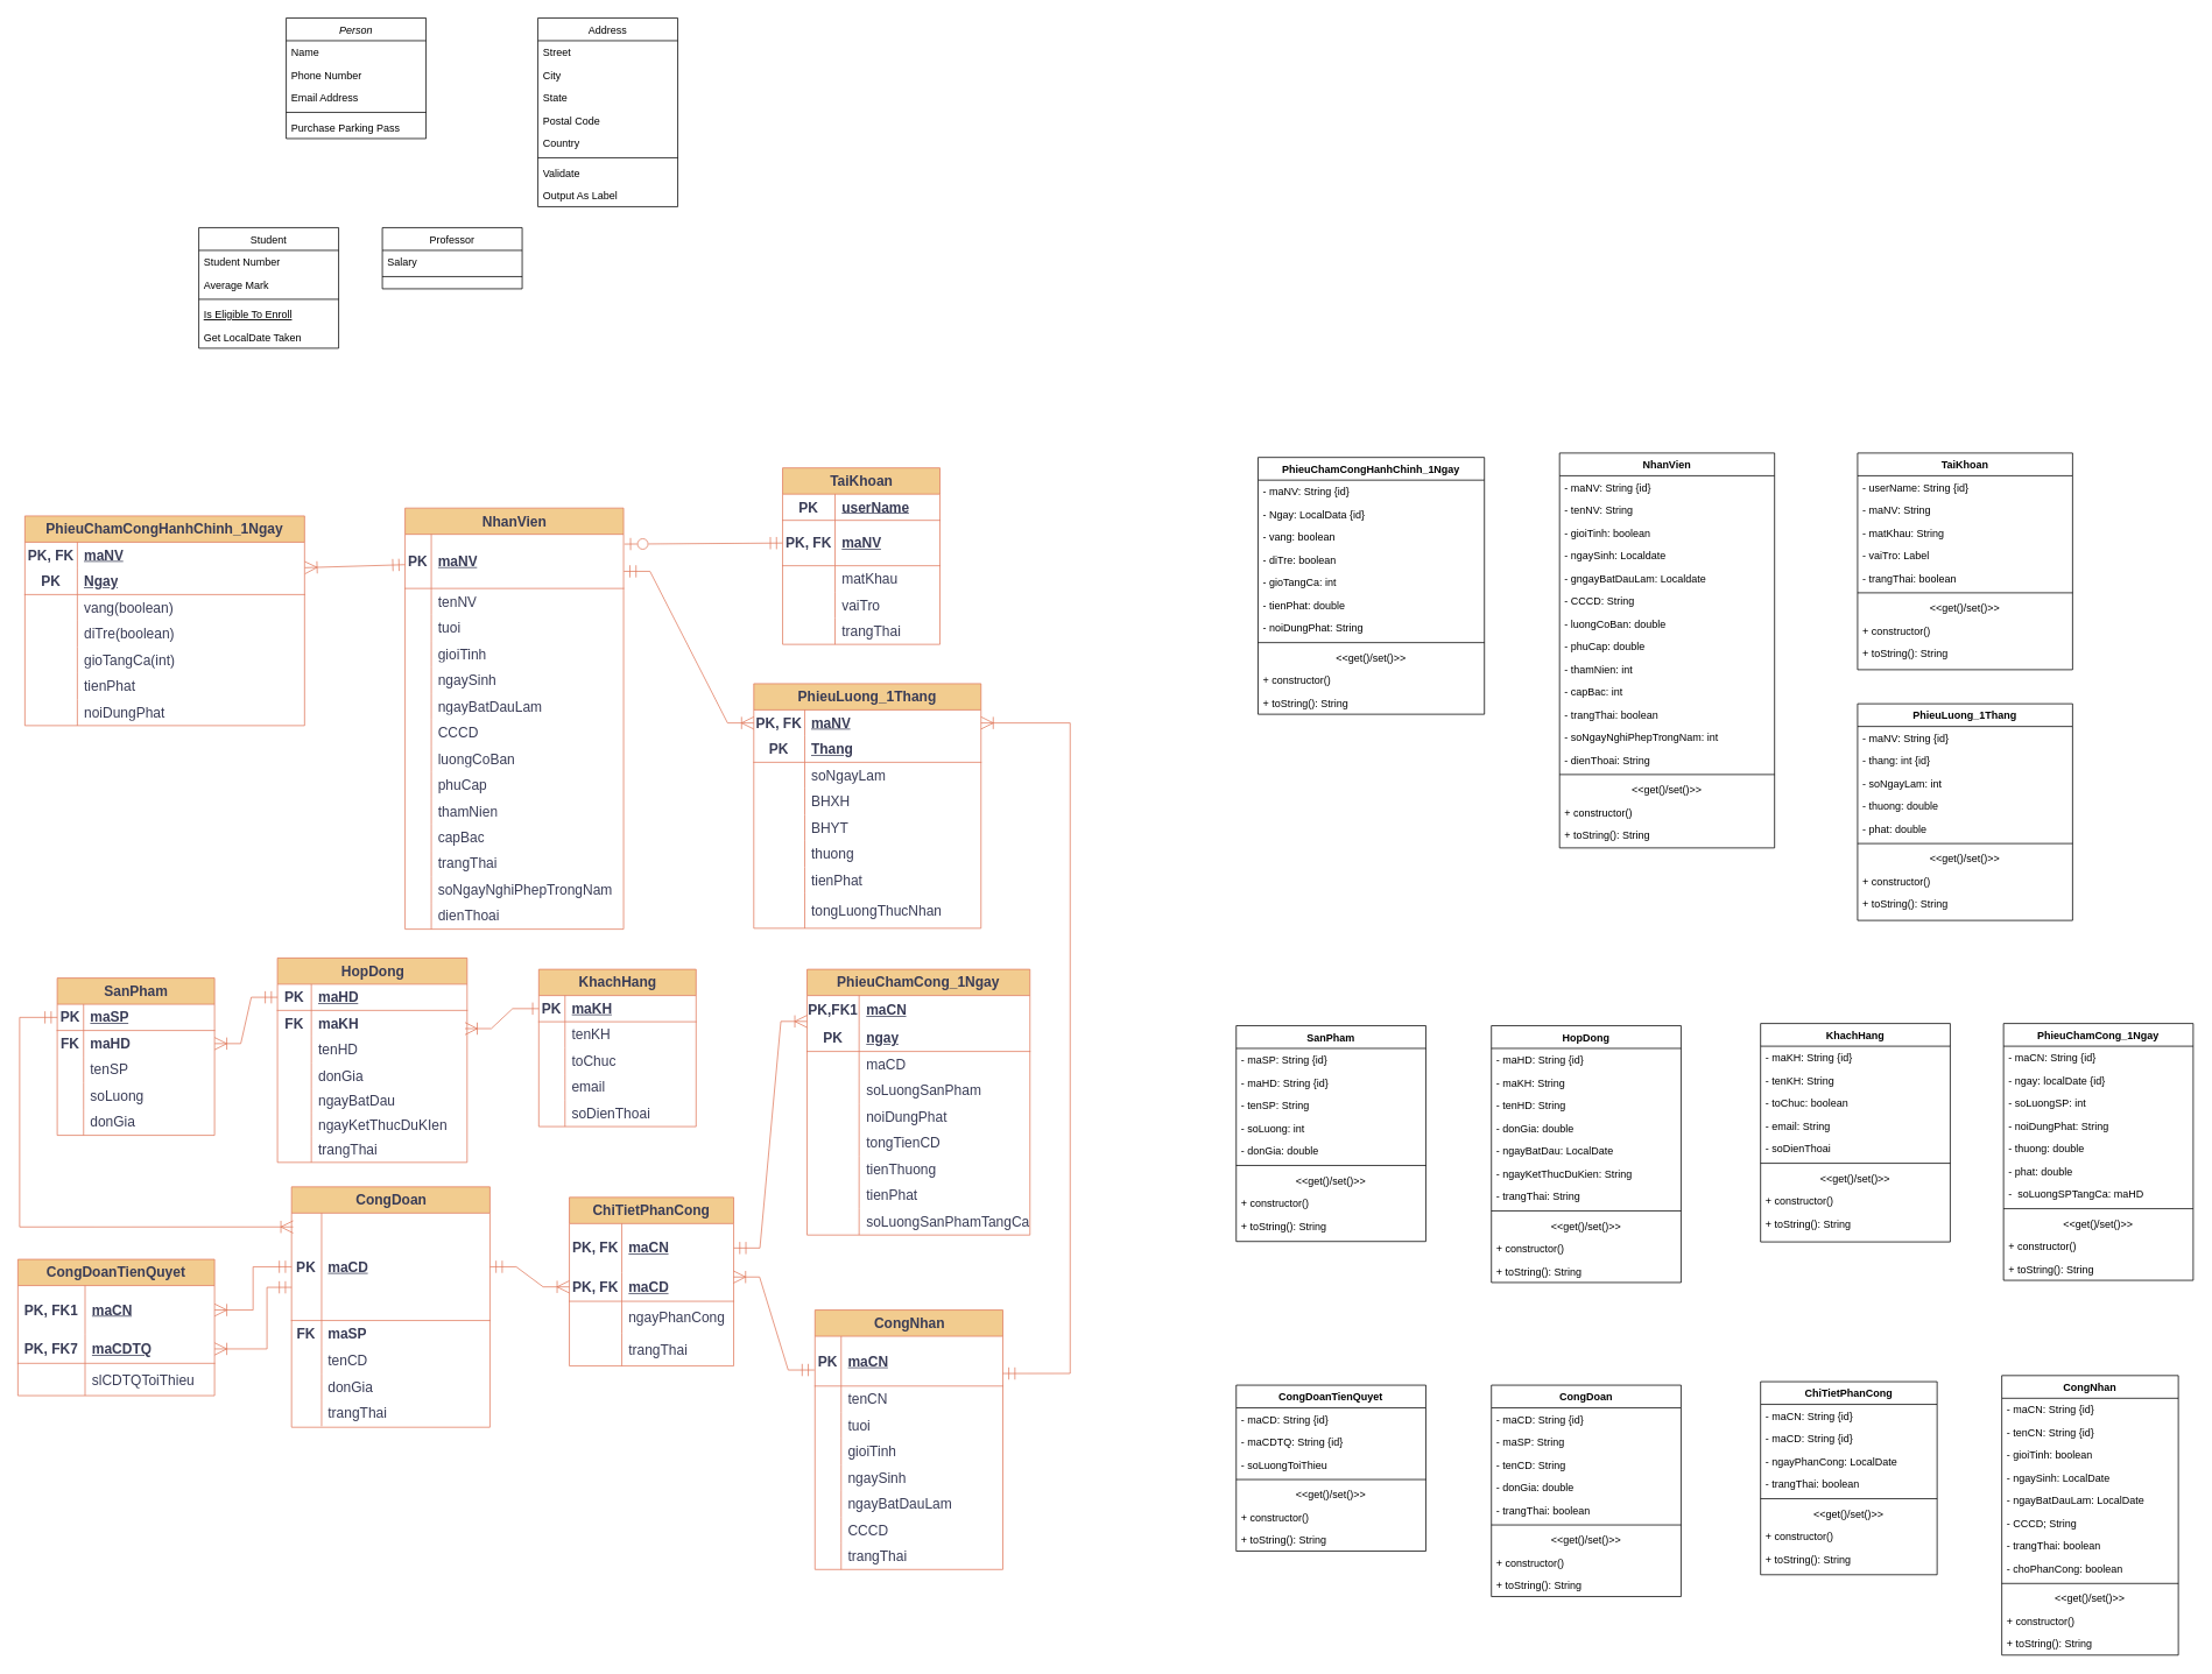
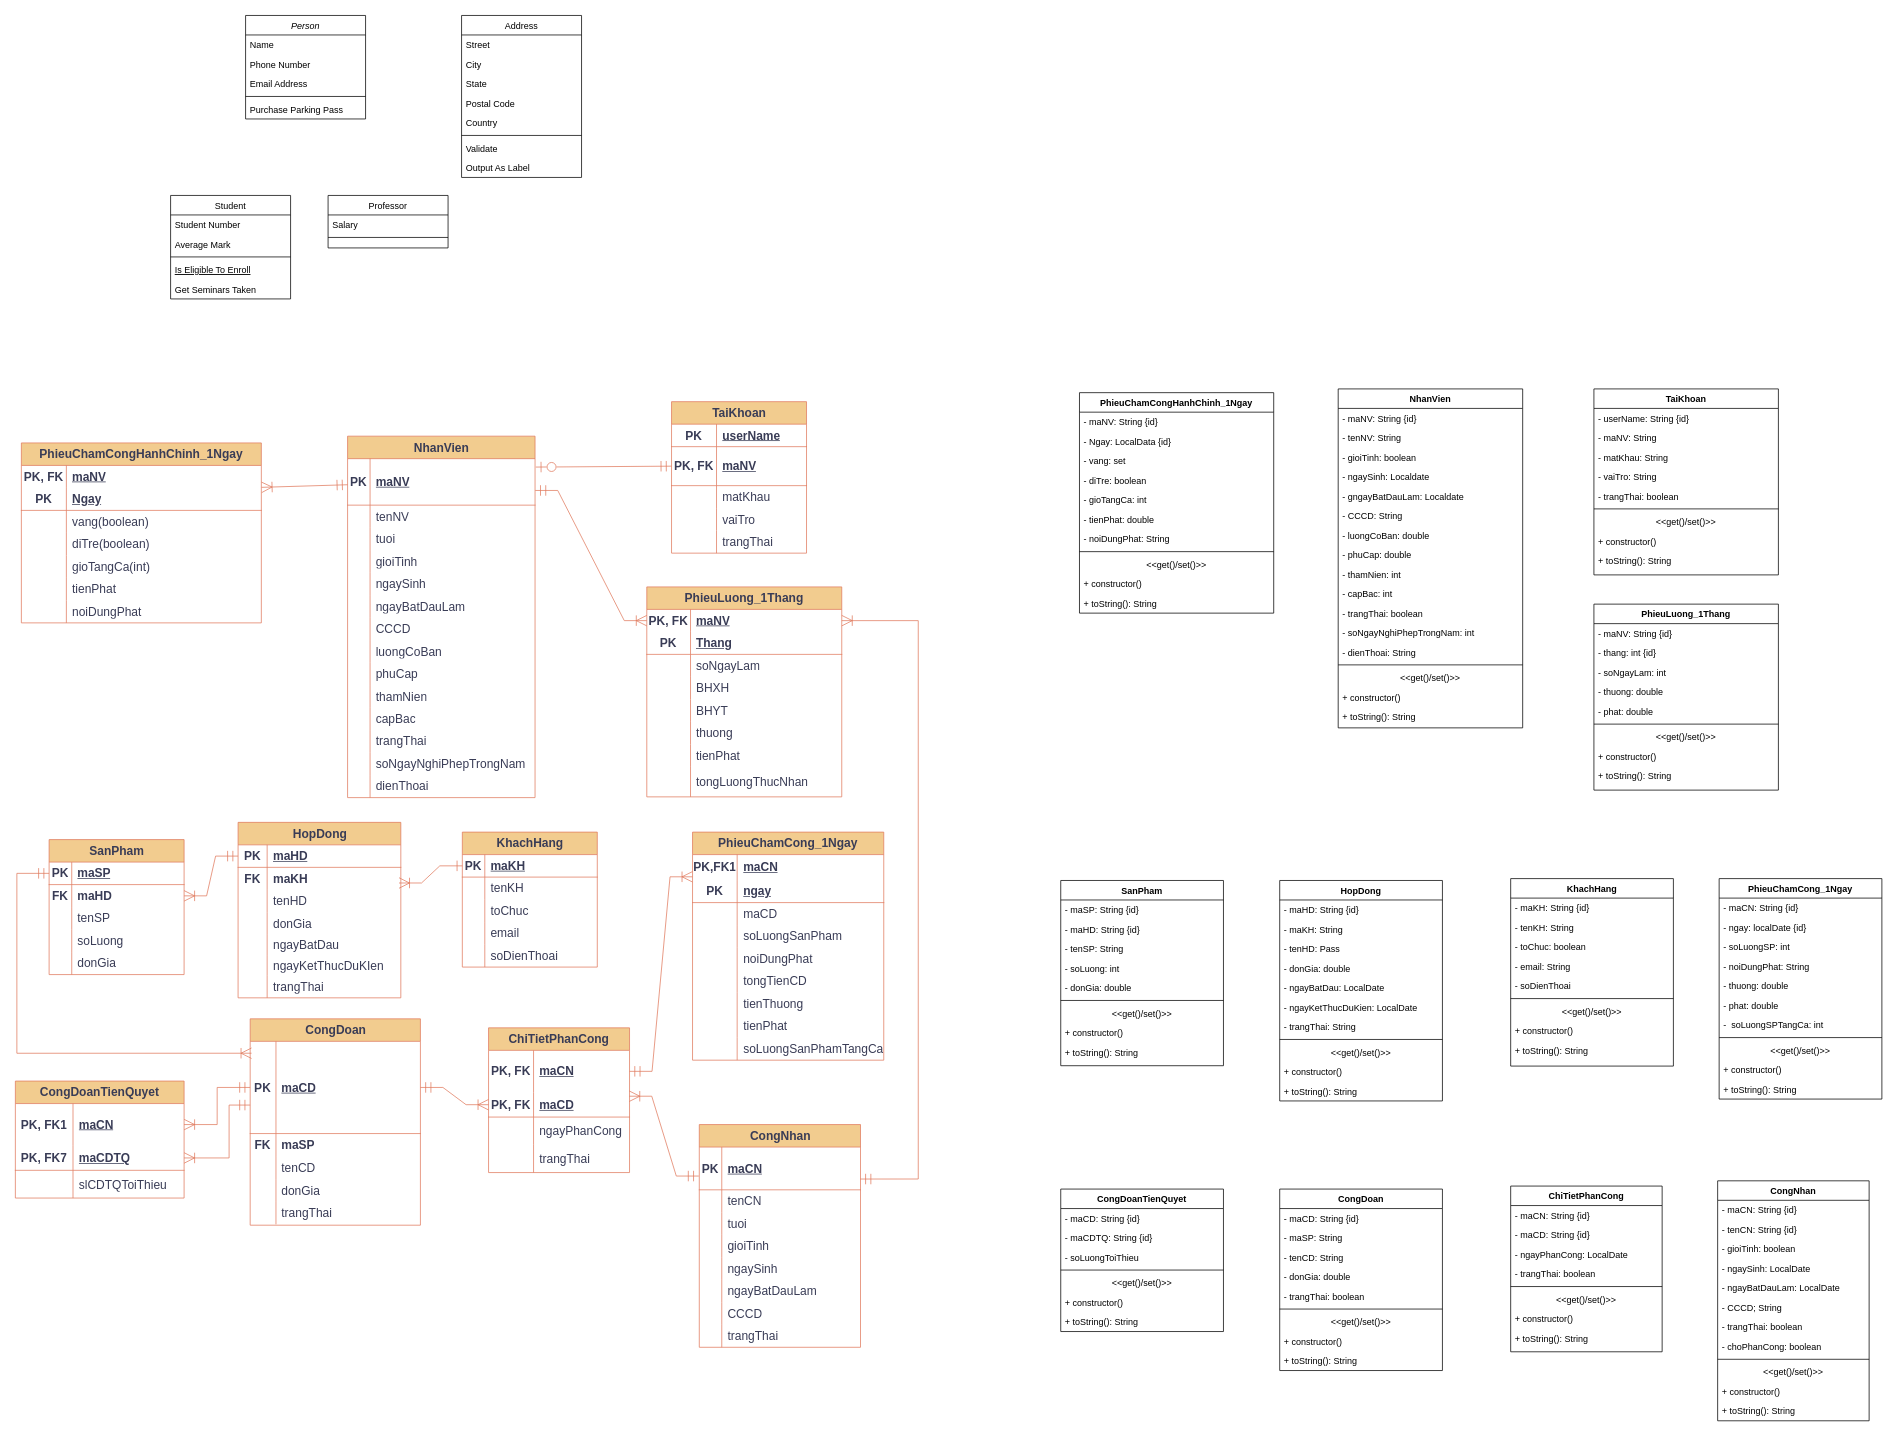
- <mxCell id="13" value="Get LocalDate Taken" style="text;align=left;verticalAlign=top;spacingLeft=4;spacingRight=4;overflow=hidden;rotatable=0;points=[[0,0.5],[1,0.5]];portConstraint=eastwest;" parent="8" vertex="1"><mxGeometry y="112" width="160" height="26" as="geometry" /></mxCell>
+ <mxCell id="13" value="Get Seminars Taken" style="text;align=left;verticalAlign=top;spacingLeft=4;spacingRight=4;overflow=hidden;rotatable=0;points=[[0,0.5],[1,0.5]];portConstraint=eastwest;" parent="8" vertex="1"><mxGeometry y="112" width="160" height="26" as="geometry" /></mxCell>
- <mxCell id="293" value="- vang: boolean" style="text;align=left;verticalAlign=top;spacingLeft=4;spacingRight=4;overflow=hidden;rotatable=0;points=[[0,0.5],[1,0.5]];portConstraint=eastwest;rounded=0;shadow=0;html=0;" vertex="1" parent="290"><mxGeometry y="78" width="259" height="26" as="geometry" /></mxCell>
+ <mxCell id="293" value="- vang: set" style="text;align=left;verticalAlign=top;spacingLeft=4;spacingRight=4;overflow=hidden;rotatable=0;points=[[0,0.5],[1,0.5]];portConstraint=eastwest;rounded=0;shadow=0;html=0;" vertex="1" parent="290"><mxGeometry y="78" width="259" height="26" as="geometry" /></mxCell>
- <mxCell id="324" value="- vaiTro: Label" style="text;align=left;verticalAlign=top;spacingLeft=4;spacingRight=4;overflow=hidden;rotatable=0;points=[[0,0.5],[1,0.5]];portConstraint=eastwest;rounded=0;shadow=0;html=0;" vertex="1" parent="320"><mxGeometry y="104" width="246" height="26" as="geometry" /></mxCell>
+ <mxCell id="324" value="- vaiTro: String" style="text;align=left;verticalAlign=top;spacingLeft=4;spacingRight=4;overflow=hidden;rotatable=0;points=[[0,0.5],[1,0.5]];portConstraint=eastwest;rounded=0;shadow=0;html=0;" vertex="1" parent="320"><mxGeometry y="104" width="246" height="26" as="geometry" /></mxCell>
- <mxCell id="353" value="- tenHD: String" style="text;align=left;verticalAlign=top;spacingLeft=4;spacingRight=4;overflow=hidden;rotatable=0;points=[[0,0.5],[1,0.5]];portConstraint=eastwest;rounded=0;shadow=0;html=0;" vertex="1" parent="350"><mxGeometry y="78" width="217" height="26" as="geometry" /></mxCell>
+ <mxCell id="353" value="- tenHD: Pass" style="text;align=left;verticalAlign=top;spacingLeft=4;spacingRight=4;overflow=hidden;rotatable=0;points=[[0,0.5],[1,0.5]];portConstraint=eastwest;rounded=0;shadow=0;html=0;" vertex="1" parent="350"><mxGeometry y="78" width="217" height="26" as="geometry" /></mxCell>
- <mxCell id="356" value="- ngayKetThucDuKien: String" style="text;align=left;verticalAlign=top;spacingLeft=4;spacingRight=4;overflow=hidden;rotatable=0;points=[[0,0.5],[1,0.5]];portConstraint=eastwest;rounded=0;shadow=0;html=0;" vertex="1" parent="350"><mxGeometry y="156" width="217" height="26" as="geometry" /></mxCell>
+ <mxCell id="356" value="- ngayKetThucDuKien: LocalDate" style="text;align=left;verticalAlign=top;spacingLeft=4;spacingRight=4;overflow=hidden;rotatable=0;points=[[0,0.5],[1,0.5]];portConstraint=eastwest;rounded=0;shadow=0;html=0;" vertex="1" parent="350"><mxGeometry y="156" width="217" height="26" as="geometry" /></mxCell>
- <mxCell id="379" value="-  soLuongSPTangCa: maHD" style="text;align=left;verticalAlign=top;spacingLeft=4;spacingRight=4;overflow=hidden;rotatable=0;points=[[0,0.5],[1,0.5]];portConstraint=eastwest;rounded=0;shadow=0;html=0;" vertex="1" parent="372"><mxGeometry y="182" width="217" height="26" as="geometry" /></mxCell>
+ <mxCell id="379" value="-  soLuongSPTangCa: int" style="text;align=left;verticalAlign=top;spacingLeft=4;spacingRight=4;overflow=hidden;rotatable=0;points=[[0,0.5],[1,0.5]];portConstraint=eastwest;rounded=0;shadow=0;html=0;" vertex="1" parent="372"><mxGeometry y="182" width="217" height="26" as="geometry" /></mxCell>
